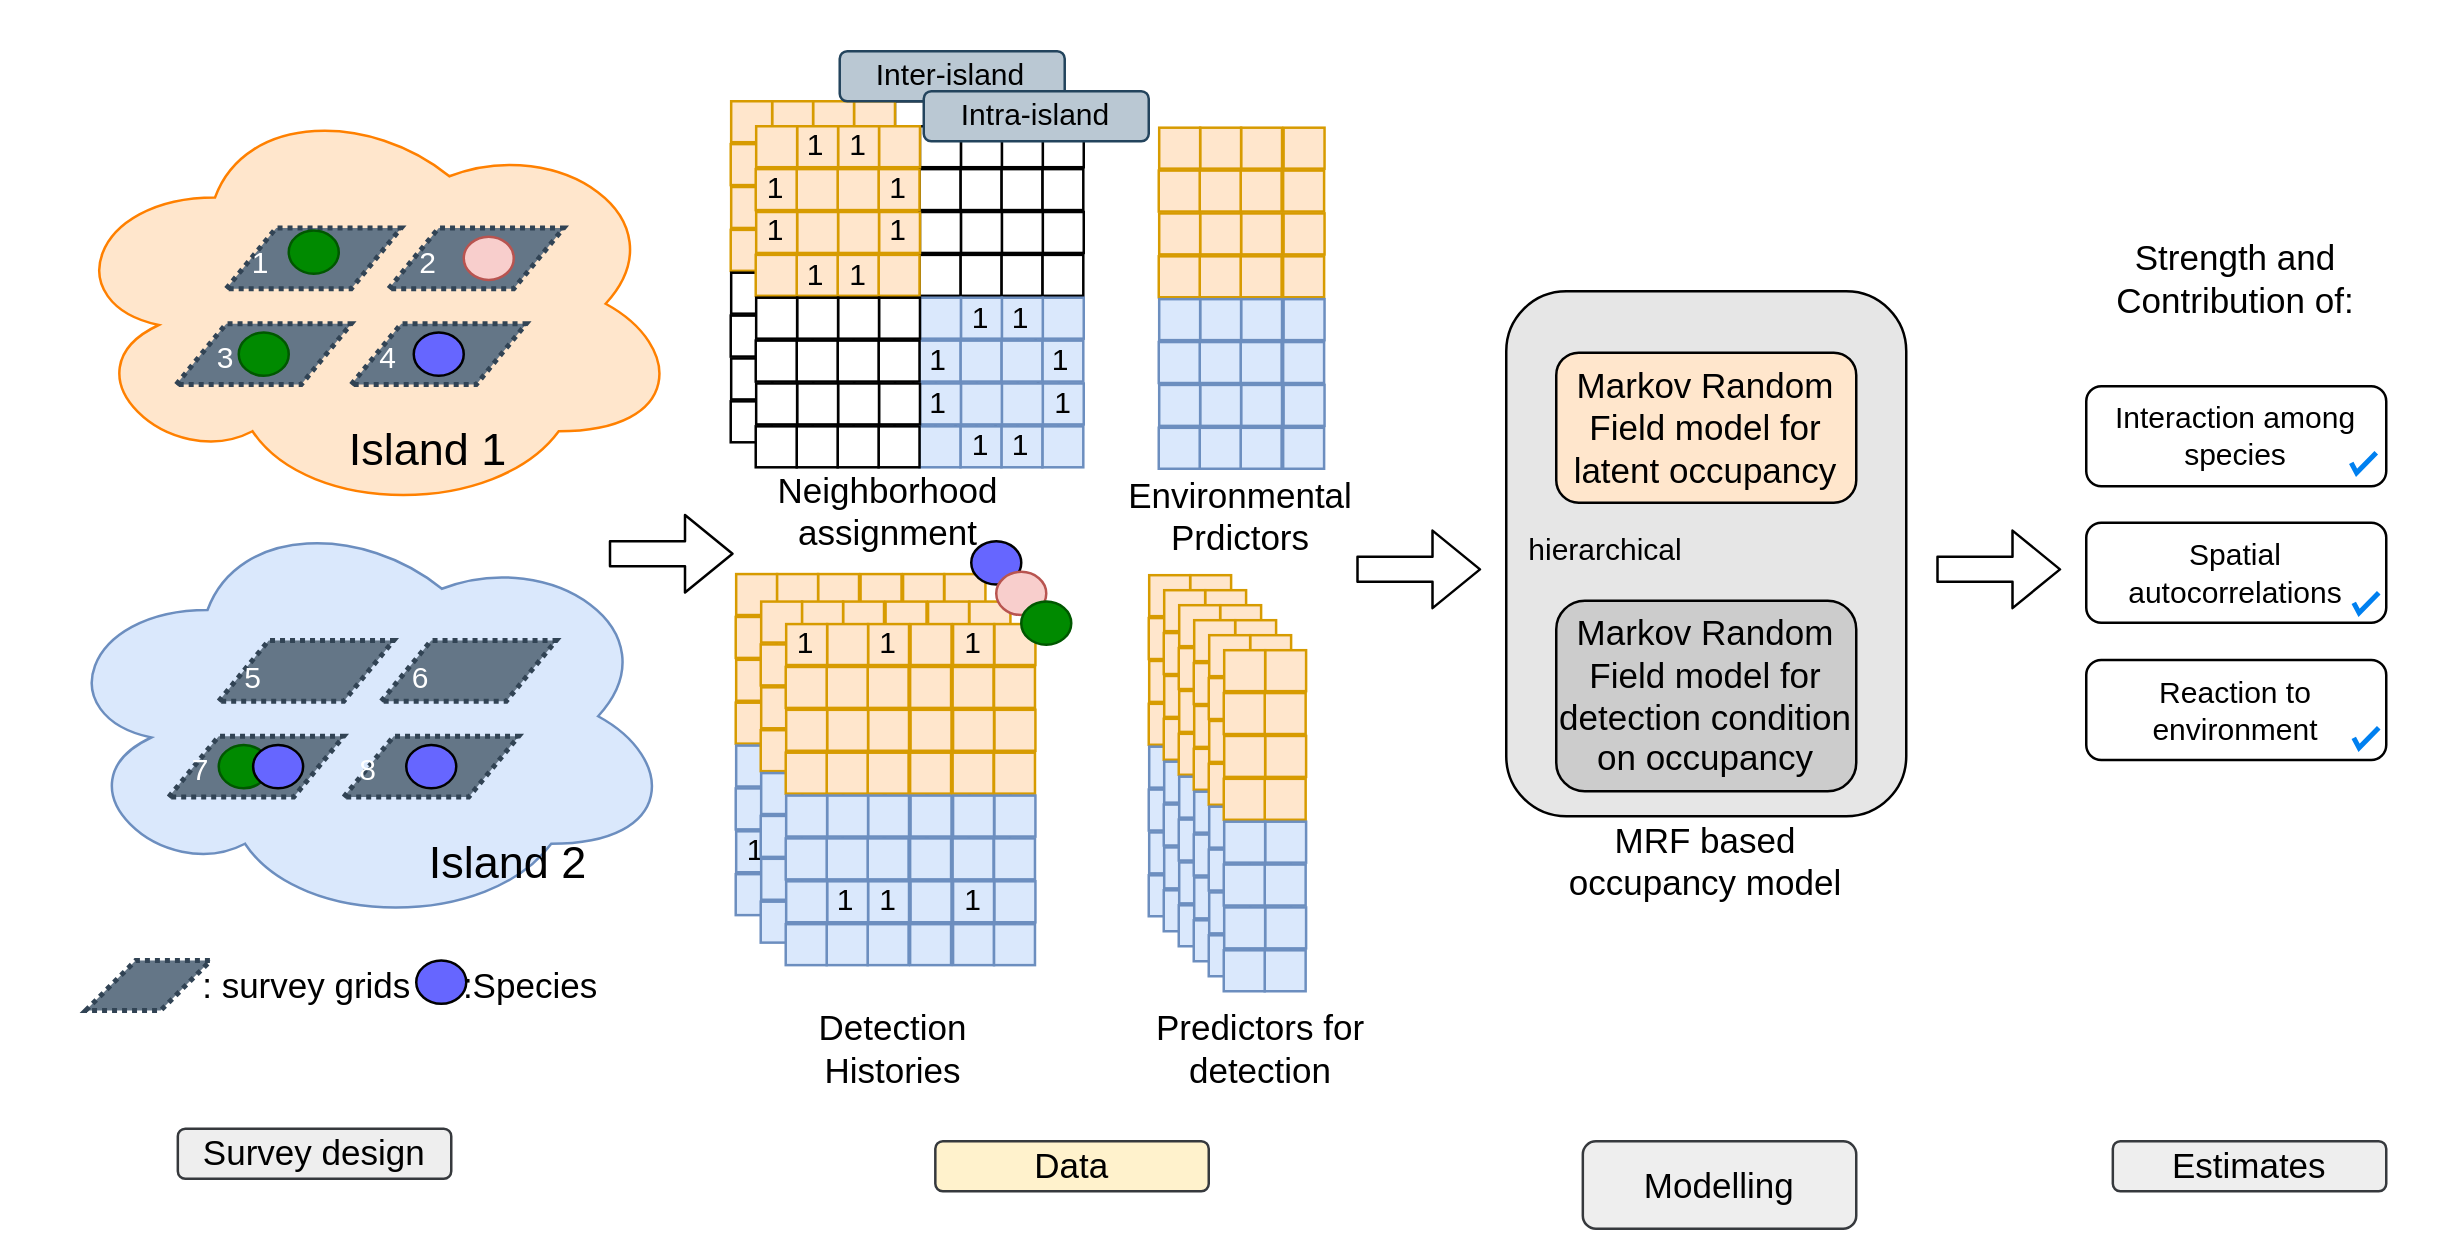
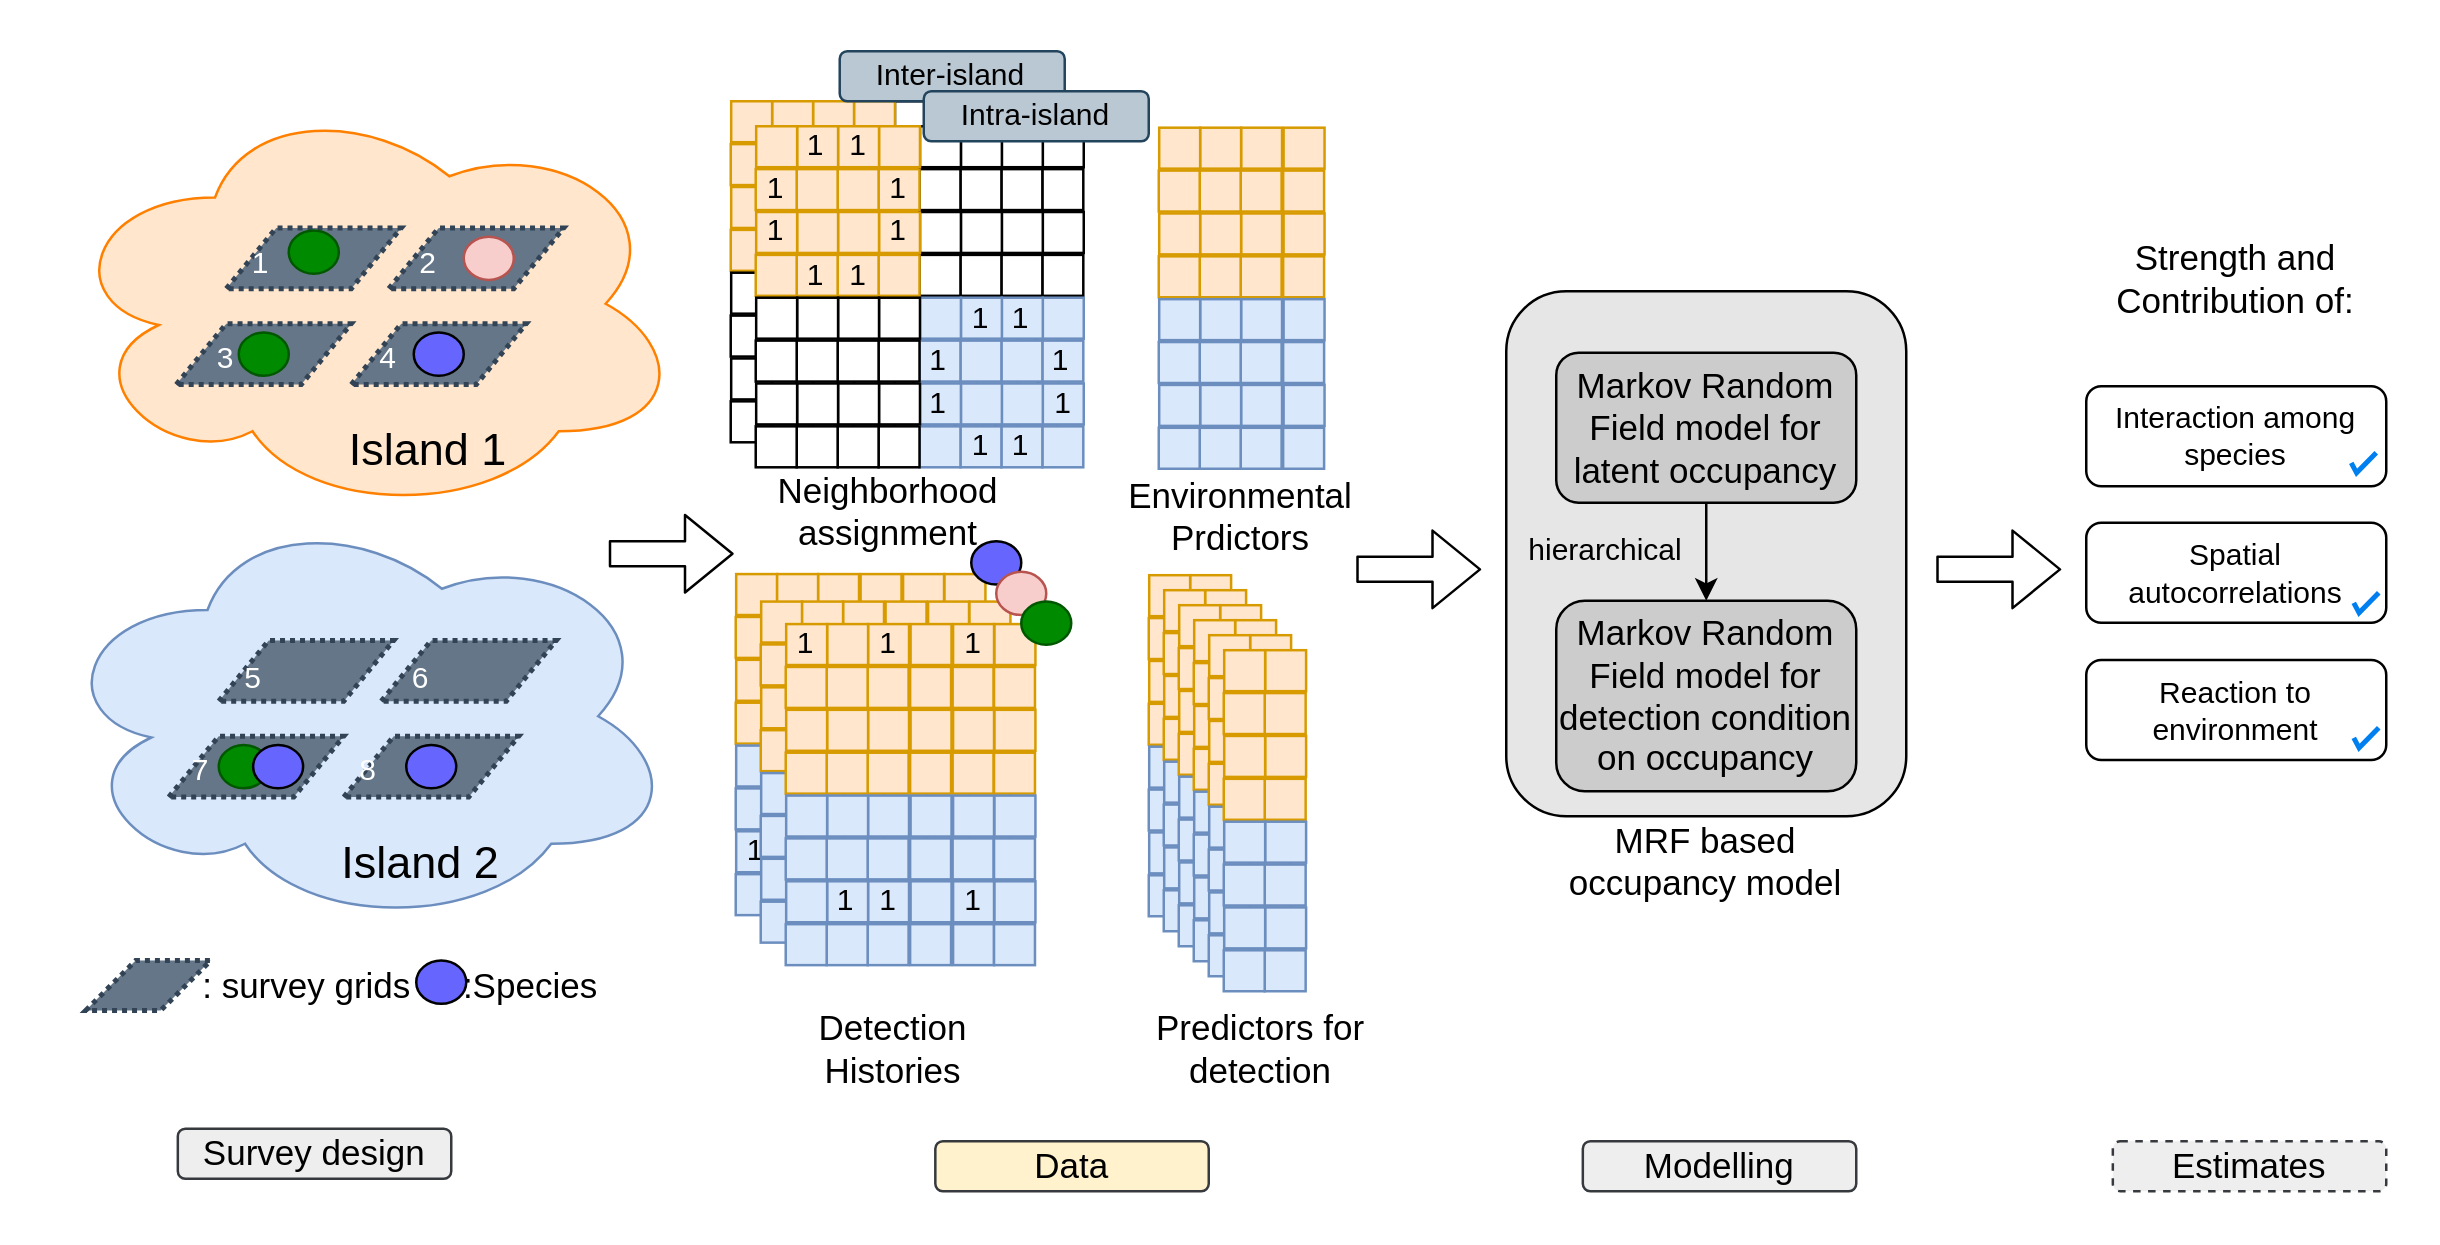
- <mxCell id="383" value="&lt;font style=&quot;font-size: 14px&quot;&gt;Markov Random Field model for latent occupancy&lt;/font&gt;" style="rounded=1;whiteSpace=wrap;html=1;fillColor=#ffe6cc;" parent="1" vertex="1"><mxGeometry x="622" y="140.55" width="120" height="60" as="geometry" /></mxCell>
+ <mxCell id="383" value="&lt;font style=&quot;font-size: 14px&quot;&gt;Markov Random Field model for latent occupancy&lt;/font&gt;" style="rounded=1;whiteSpace=wrap;html=1;fillColor=#CCCCCC;" parent="1" vertex="1"><mxGeometry x="622" y="140.55" width="120" height="60" as="geometry" /></mxCell>
+ <mxCell id="382" style="edgeStyle=orthogonalEdgeStyle;rounded=0;orthogonalLoop=1;jettySize=auto;html=1;exitX=0.5;exitY=1;exitDx=0;exitDy=0;entryX=0.5;entryY=0;entryDx=0;entryDy=0;fillColor=none;" parent="1" source="383" target="384" edge="1"><mxGeometry relative="1" as="geometry" /></mxCell>
- <mxCell id="403" value="&lt;font style=&quot;font-size: 18px&quot; color=&quot;#000000&quot;&gt;Island 2&lt;/font&gt;" style="text;html=1;align=center;verticalAlign=middle;whiteSpace=wrap;rounded=0;" parent="401" vertex="1"><mxGeometry x="125.75" y="118.636" width="93.75" height="30.909" as="geometry" /></mxCell>
+ <mxCell id="403" value="&lt;font style=&quot;font-size: 18px&quot; color=&quot;#000000&quot;&gt;Island 2&lt;/font&gt;" style="text;html=1;align=center;verticalAlign=middle;whiteSpace=wrap;rounded=0;" parent="401" vertex="1"><mxGeometry x="90.75" y="118.636" width="93.75" height="30.909" as="geometry" /></mxCell>
- <mxCell id="397" value="&lt;font style=&quot;font-size: 14px&quot;&gt;Estimates&lt;/font&gt;" style="rounded=1;whiteSpace=wrap;html=1;fillColor=#eeeeee;strokeColor=#36393d;" parent="1" vertex="1"><mxGeometry x="844.63" y="456" width="109.37" height="20" as="geometry" /></mxCell>
+ <mxCell id="397" value="&lt;font style=&quot;font-size: 14px&quot;&gt;Estimates&lt;/font&gt;" style="rounded=1;whiteSpace=wrap;html=1;fillColor=#eeeeee;strokeColor=#36393d;dashed=1;" parent="1" vertex="1"><mxGeometry x="844.63" y="456" width="109.37" height="20" as="geometry" /></mxCell>
- <mxCell id="396" value="&lt;font style=&quot;font-size: 14px&quot;&gt;Modelling&lt;/font&gt;" style="rounded=1;whiteSpace=wrap;html=1;fillColor=#eeeeee;strokeColor=#36393d;" parent="1" vertex="1"><mxGeometry x="632.63" y="456" width="109.37" height="35" as="geometry" /></mxCell>
+ <mxCell id="396" value="&lt;font style=&quot;font-size: 14px&quot;&gt;Modelling&lt;/font&gt;" style="rounded=1;whiteSpace=wrap;html=1;fillColor=#eeeeee;strokeColor=#36393d;" parent="1" vertex="1"><mxGeometry x="632.63" y="456" width="109.37" height="20" as="geometry" /></mxCell>
